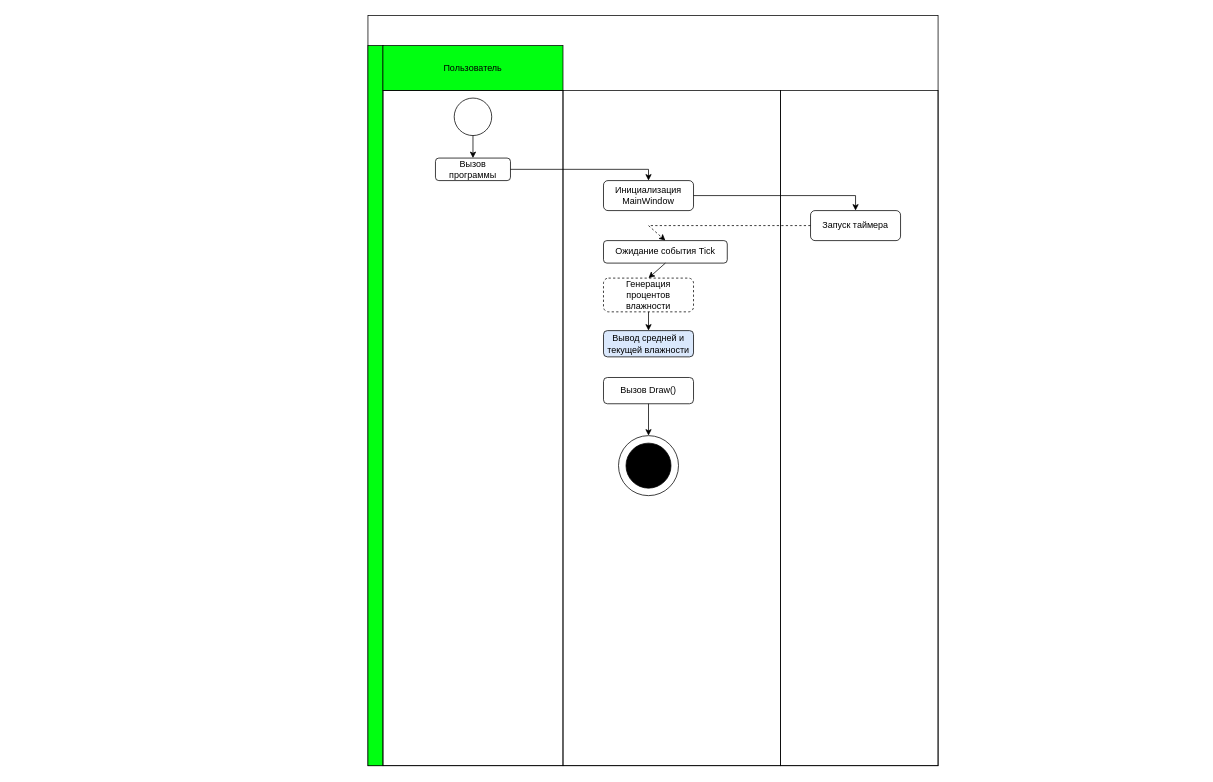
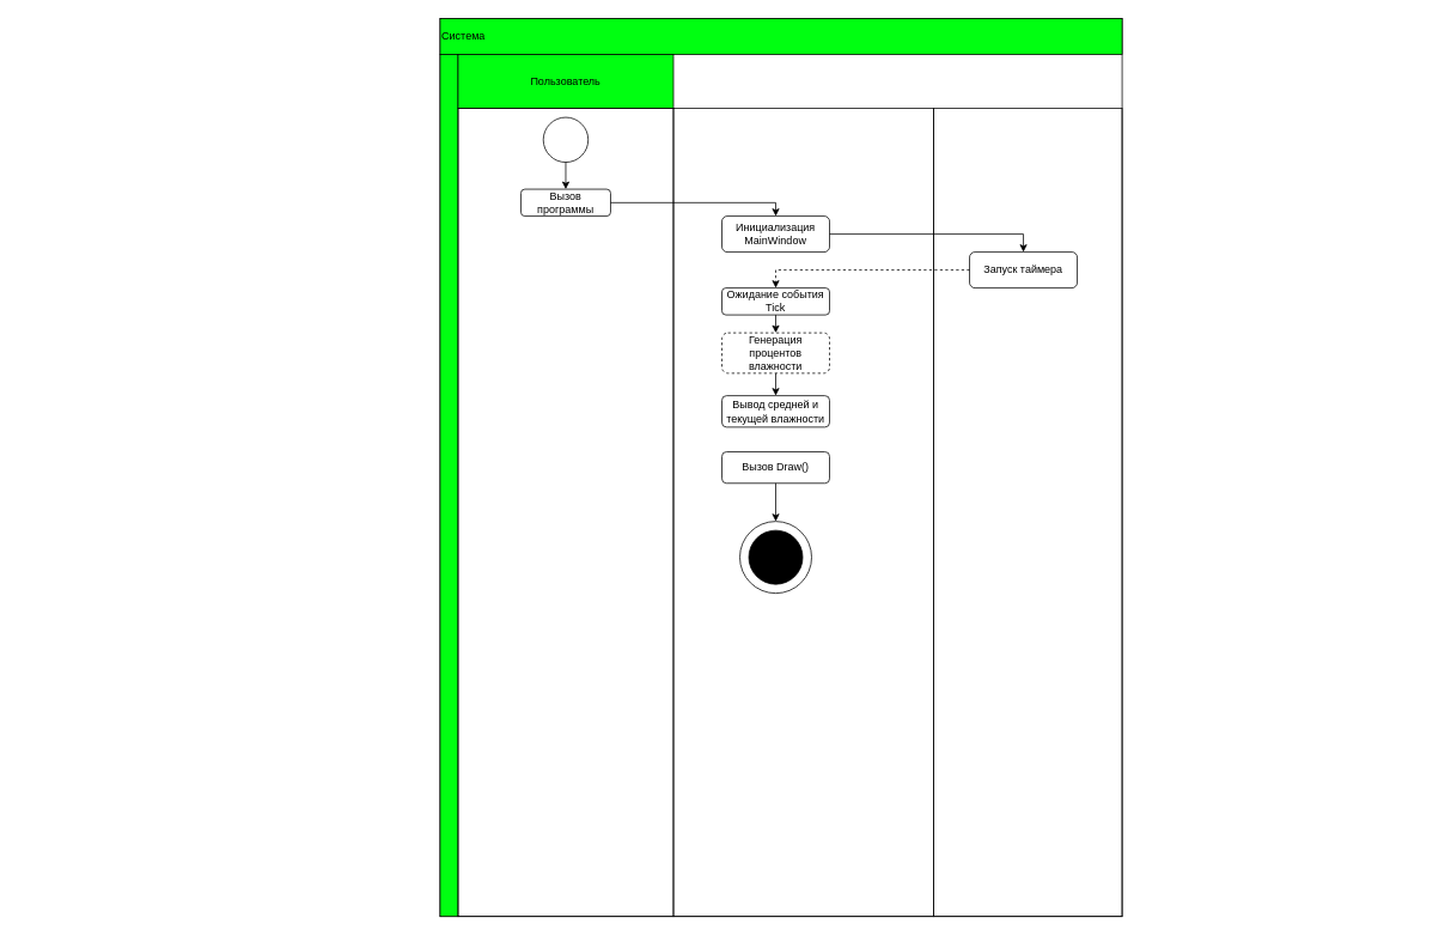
+ <mxCell id="3" value="Система" style="rounded=0;whiteSpace=wrap;html=1;align=left;fillColor=#00ff11;" vertex="1" parent="1"><mxGeometry x="490" y="20" width="760" height="40" as="geometry" /></mxCell>
- <mxCell id="16" value="Ожидание события Tick" style="rounded=1;whiteSpace=wrap;html=1;" vertex="1" parent="1"><mxGeometry x="804" y="320" width="165" height="30" as="geometry" /></mxCell>
+ <mxCell id="16" value="Ожидание события Tick" style="rounded=1;whiteSpace=wrap;html=1;" vertex="1" parent="1"><mxGeometry x="804" y="320" width="120" height="30" as="geometry" /></mxCell>
- <mxCell id="19" value="Вывод средней и текущей влажности" style="rounded=1;whiteSpace=wrap;html=1;fillColor=#dae8fc;" vertex="1" parent="1"><mxGeometry x="804" y="440" width="120" height="35" as="geometry" /></mxCell>
+ <mxCell id="19" value="Вывод средней и текущей влажности" style="rounded=1;whiteSpace=wrap;html=1;" vertex="1" parent="1"><mxGeometry x="804" y="440" width="120" height="35" as="geometry" /></mxCell>
